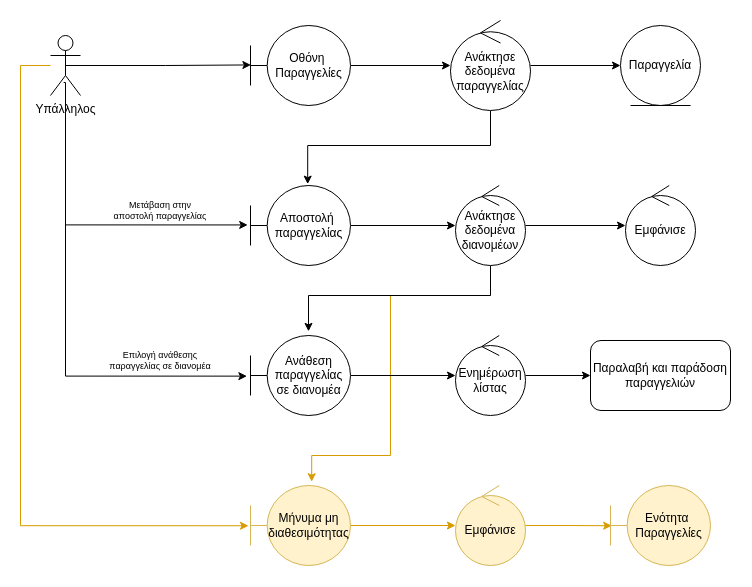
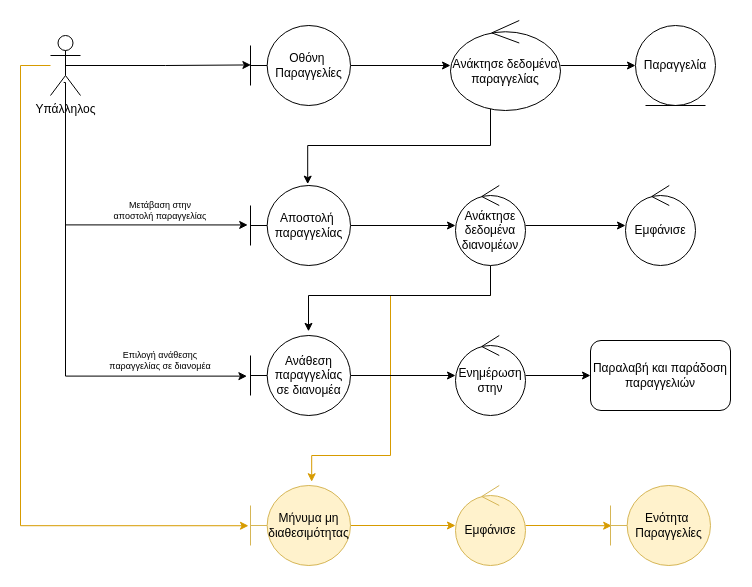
- <mxCell id="11" value="Ανάκτησε δεδομένα παραγγελίας" style="ellipse;shape=umlControl;whiteSpace=wrap;html=1;" vertex="1" parent="1"><mxGeometry x="450" y="20" width="80" height="90" as="geometry" /></mxCell>
+ <mxCell id="11" value="Ανάκτησε δεδομένα παραγγελίας" style="ellipse;shape=umlControl;whiteSpace=wrap;html=1;" vertex="1" parent="1"><mxGeometry x="450" y="20" width="110" height="90" as="geometry" /></mxCell>
- <mxCell id="12" value="Παραγγελία" style="ellipse;shape=umlEntity;whiteSpace=wrap;html=1;" vertex="1" parent="1"><mxGeometry x="620" y="25" width="80" height="80" as="geometry" /></mxCell>
+ <mxCell id="12" value="Παραγγελία" style="ellipse;shape=umlEntity;whiteSpace=wrap;html=1;" vertex="1" parent="1"><mxGeometry x="635" y="25" width="80" height="80" as="geometry" /></mxCell>
- <mxCell id="23" value="Ενημέρωση λίστας" style="ellipse;shape=umlControl;whiteSpace=wrap;html=1;" vertex="1" parent="1"><mxGeometry x="455" y="335" width="70" height="80" as="geometry" /></mxCell>
+ <mxCell id="23" value="Ενημέρωση στην" style="ellipse;shape=umlControl;whiteSpace=wrap;html=1;" vertex="1" parent="1"><mxGeometry x="455" y="335" width="70" height="80" as="geometry" /></mxCell>
